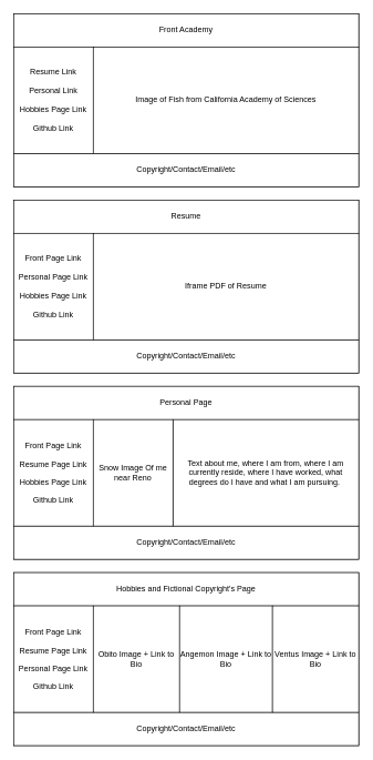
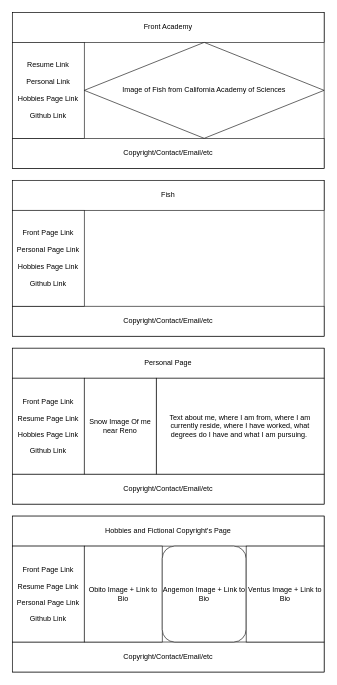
- <mxCell id="15" value="Image of Fish from California Academy of Sciences" style="rounded=0;whiteSpace=wrap;html=1;" parent="1" vertex="1"><mxGeometry x="140" y="70" width="400" height="160" as="geometry" /></mxCell>
+ <mxCell id="15" value="Image of Fish from California Academy of Sciences" style="rhombus;whiteSpace=wrap;html=1;" parent="1" vertex="1"><mxGeometry x="140" y="70" width="400" height="160" as="geometry" /></mxCell>
- <mxCell id="6" value="Resume" style="rounded=0;whiteSpace=wrap;html=1;" parent="1" vertex="1"><mxGeometry y="300" width="520" height="50" as="geometry" x="20" /></mxCell>
+ <mxCell id="6" value="Fish" style="rounded=0;whiteSpace=wrap;html=1;" parent="1" vertex="1"><mxGeometry y="300" width="520" height="50" as="geometry" x="20" /></mxCell>
- <mxCell id="16" value="Iframe PDF of Resume" style="rounded=0;whiteSpace=wrap;html=1;" parent="1" vertex="1"><mxGeometry x="140" y="350" width="400" height="160" as="geometry" /></mxCell>
- <mxCell id="23" value="Angemon Image + Link to Bio" style="rounded=0;whiteSpace=wrap;html=1;" vertex="1" parent="1"><mxGeometry x="270" y="910" width="140" height="160" as="geometry" /></mxCell>
+ <mxCell id="23" value="Angemon Image + Link to Bio" style="whiteSpace=wrap;html=1;rounded=1;" vertex="1" parent="1"><mxGeometry x="270" y="910" width="140" height="160" as="geometry" /></mxCell>
